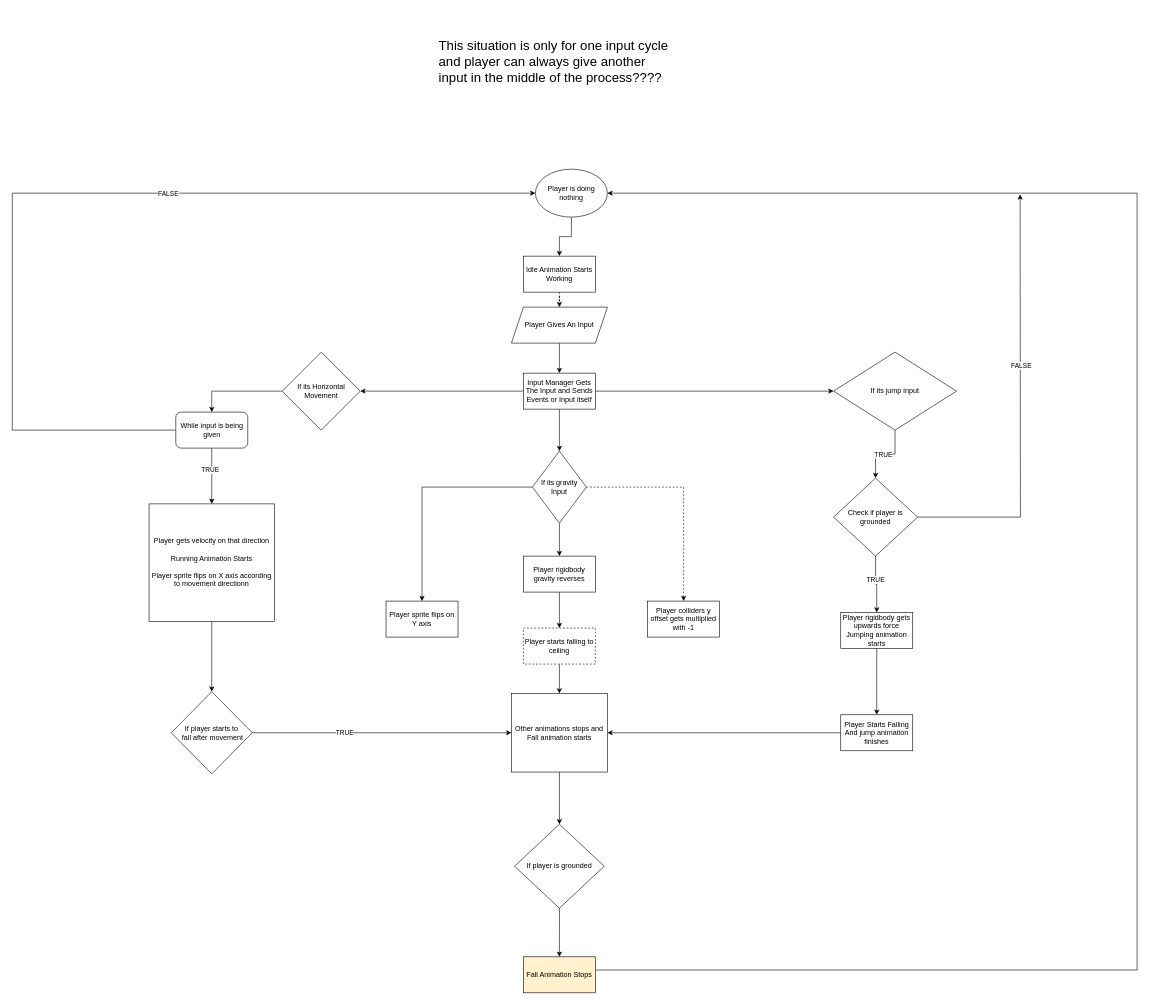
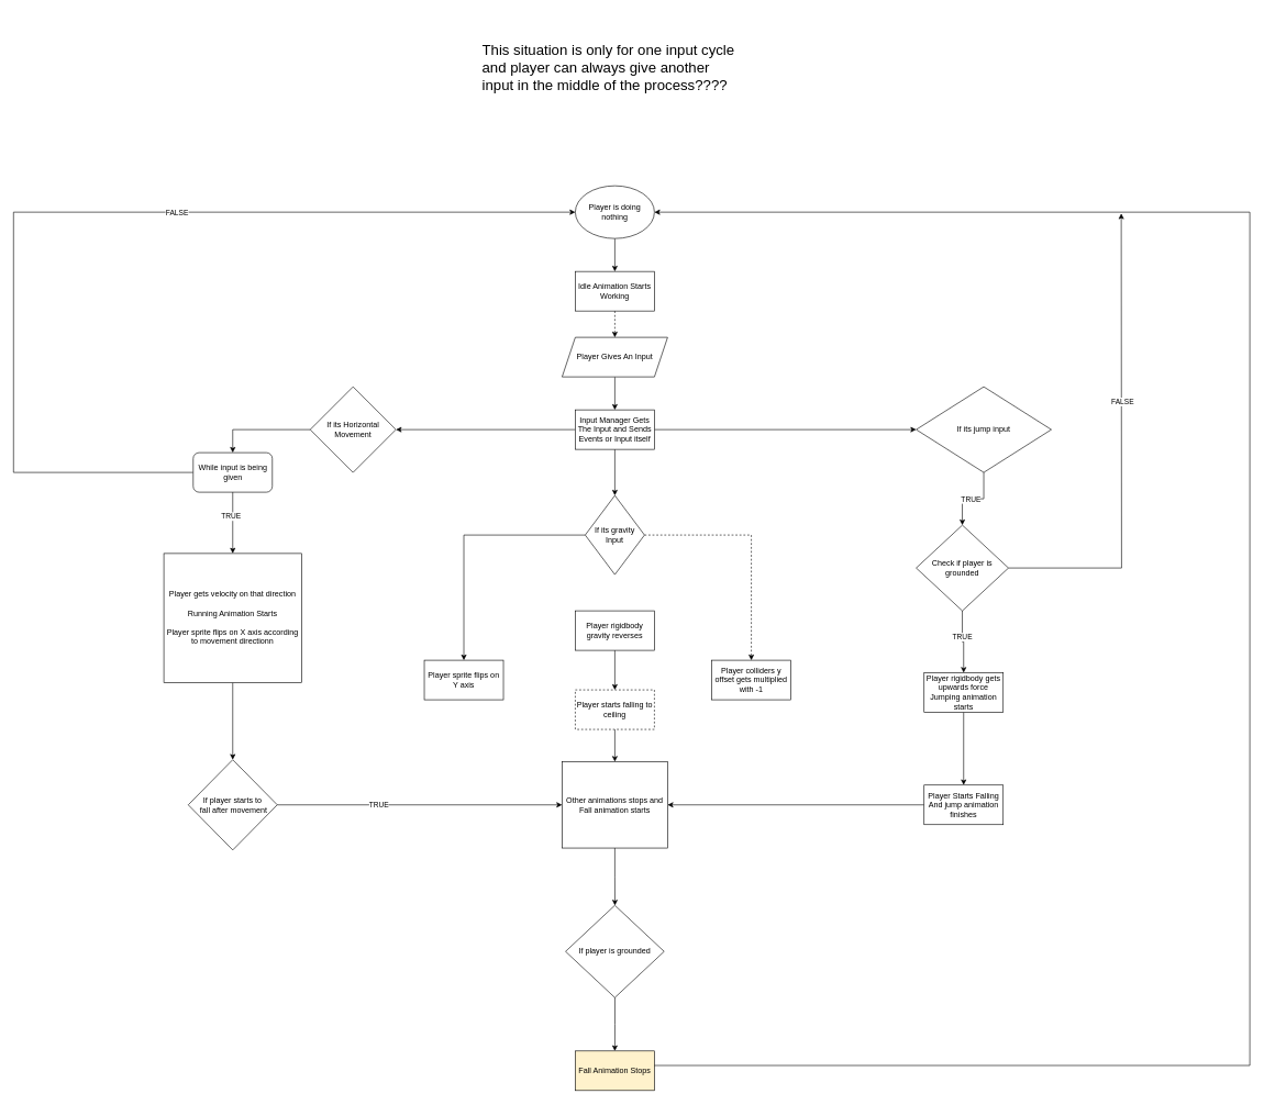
- <mxCell id="3" value="Player is doing nothing" style="ellipse;whiteSpace=wrap;html=1;" vertex="1" parent="1"><mxGeometry x="892" y="281" width="120" height="80" as="geometry" /></mxCell>
+ <mxCell id="3" value="Player is doing nothing" style="ellipse;whiteSpace=wrap;html=1;" vertex="1" parent="1"><mxGeometry x="872" y="281" width="120" height="80" as="geometry" /></mxCell>
- <mxCell id="5" value="Idle Animation Starts Working" style="rounded=0;whiteSpace=wrap;html=1;" vertex="1" parent="1"><mxGeometry x="872" y="426" width="120" height="60" as="geometry" /></mxCell>
+ <mxCell id="5" value="Idle Animation Starts Working" style="rounded=0;whiteSpace=wrap;html=1;" vertex="1" parent="1"><mxGeometry x="872" y="411" width="120" height="60" as="geometry" /></mxCell>
- <mxCell id="21" value="" style="edgeStyle=orthogonalEdgeStyle;rounded=0;orthogonalLoop=1;jettySize=auto;html=1;" edge="1" parent="1" source="24" target="26"><mxGeometry relative="1" as="geometry" /></mxCell>
